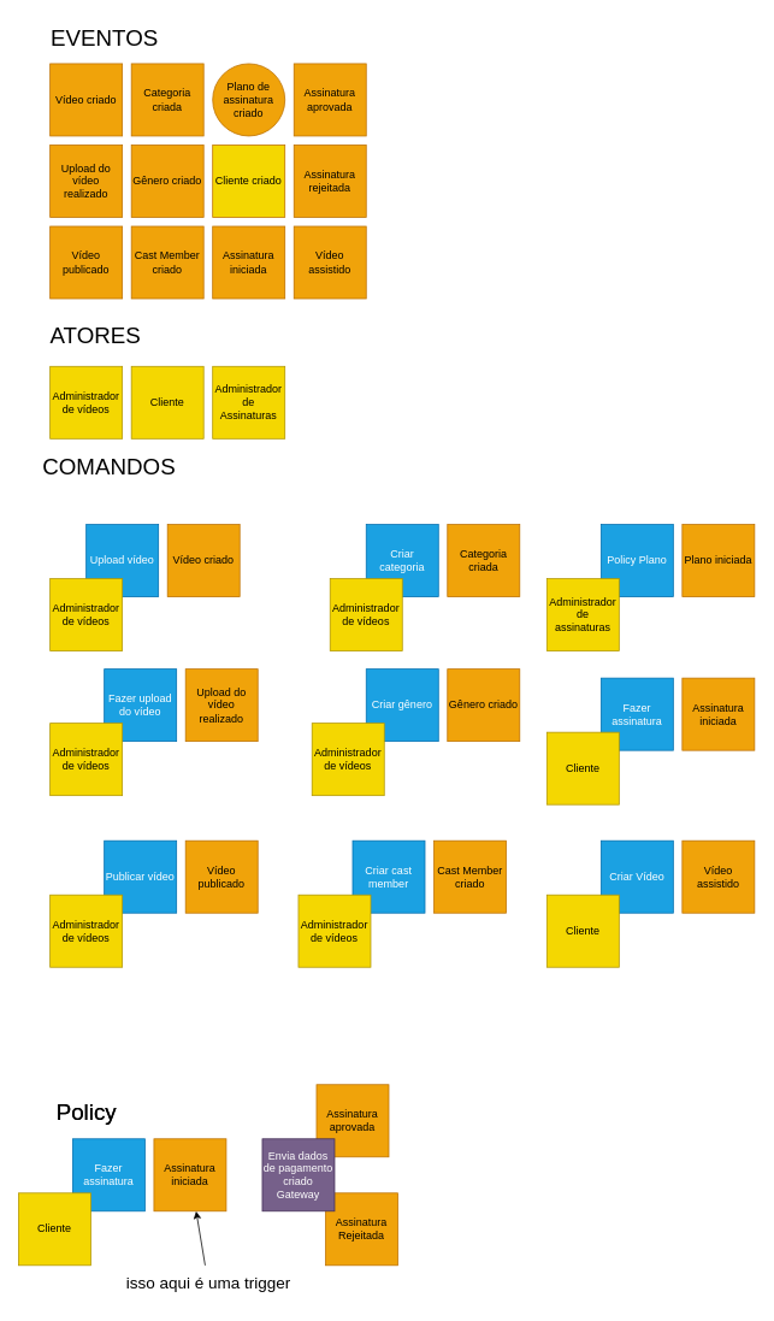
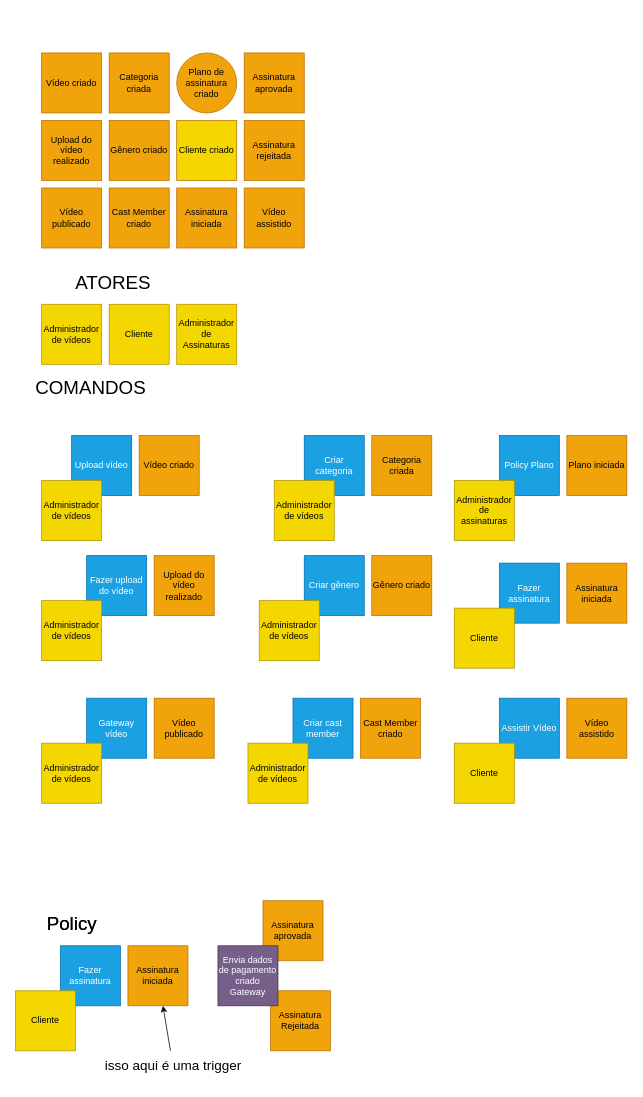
- <mxCell id="21" value="&lt;font style=&quot;font-size: 25px;&quot;&gt;EVENTOS&lt;/font&gt;" style="text;html=1;align=center;verticalAlign=middle;resizable=0;points=[];autosize=1;strokeColor=none;fillColor=none;" vertex="1" parent="1"><mxGeometry x="45" y="20" width="140" height="40" as="geometry" /></mxCell>
- <mxCell id="8" value="&lt;font style=&quot;font-size: 25px;&quot;&gt;ATORES&lt;/font&gt;" style="text;html=1;align=center;verticalAlign=middle;resizable=0;points=[];autosize=1;strokeColor=none;fillColor=none;" vertex="1" parent="1"><mxGeometry x="45" y="350" width="120" height="40" as="geometry" /></mxCell>
+ <mxCell id="8" value="&lt;font style=&quot;font-size: 25px;&quot;&gt;ATORES&lt;/font&gt;" style="text;html=1;align=center;verticalAlign=middle;resizable=0;points=[];autosize=1;strokeColor=none;fillColor=none;" vertex="1" parent="1"><mxGeometry x="90" y="355" width="120" height="40" as="geometry" /></mxCell>
- <mxCell id="33" value="Publicar vídeo" style="whiteSpace=wrap;html=1;aspect=fixed;fillColor=#1ba1e2;fontColor=#ffffff;strokeColor=#006EAF;" vertex="1" parent="1"><mxGeometry x="115" y="930" width="80" height="80" as="geometry" /></mxCell>
+ <mxCell id="33" value="Gateway vídeo" style="whiteSpace=wrap;html=1;aspect=fixed;fillColor=#1ba1e2;fontColor=#ffffff;strokeColor=#006EAF;" vertex="1" parent="1"><mxGeometry x="115" y="930" width="80" height="80" as="geometry" /></mxCell>
- <mxCell id="45" value="Criar Vídeo" style="whiteSpace=wrap;html=1;aspect=fixed;fillColor=#1ba1e2;fontColor=#ffffff;strokeColor=#006EAF;" vertex="1" parent="1"><mxGeometry x="665" y="930" width="80" height="80" as="geometry" /></mxCell>
+ <mxCell id="45" value="Assistir Vídeo" style="whiteSpace=wrap;html=1;aspect=fixed;fillColor=#1ba1e2;fontColor=#ffffff;strokeColor=#006EAF;" vertex="1" parent="1"><mxGeometry x="665" y="930" width="80" height="80" as="geometry" /></mxCell>
